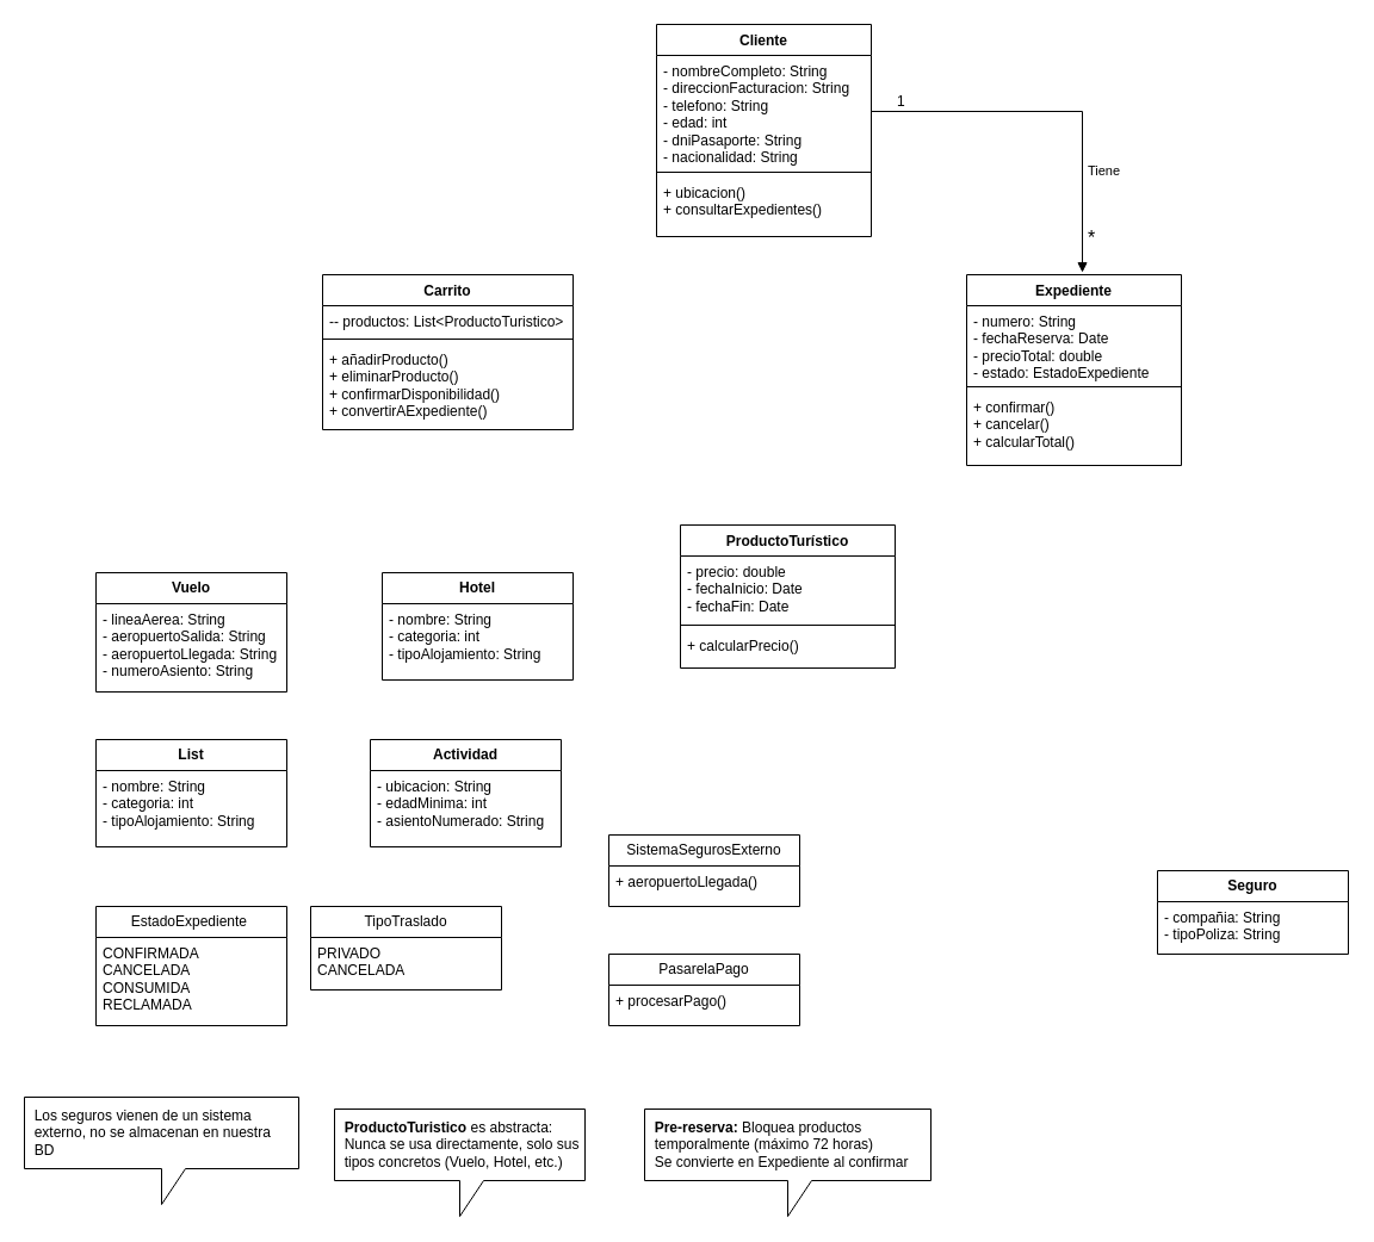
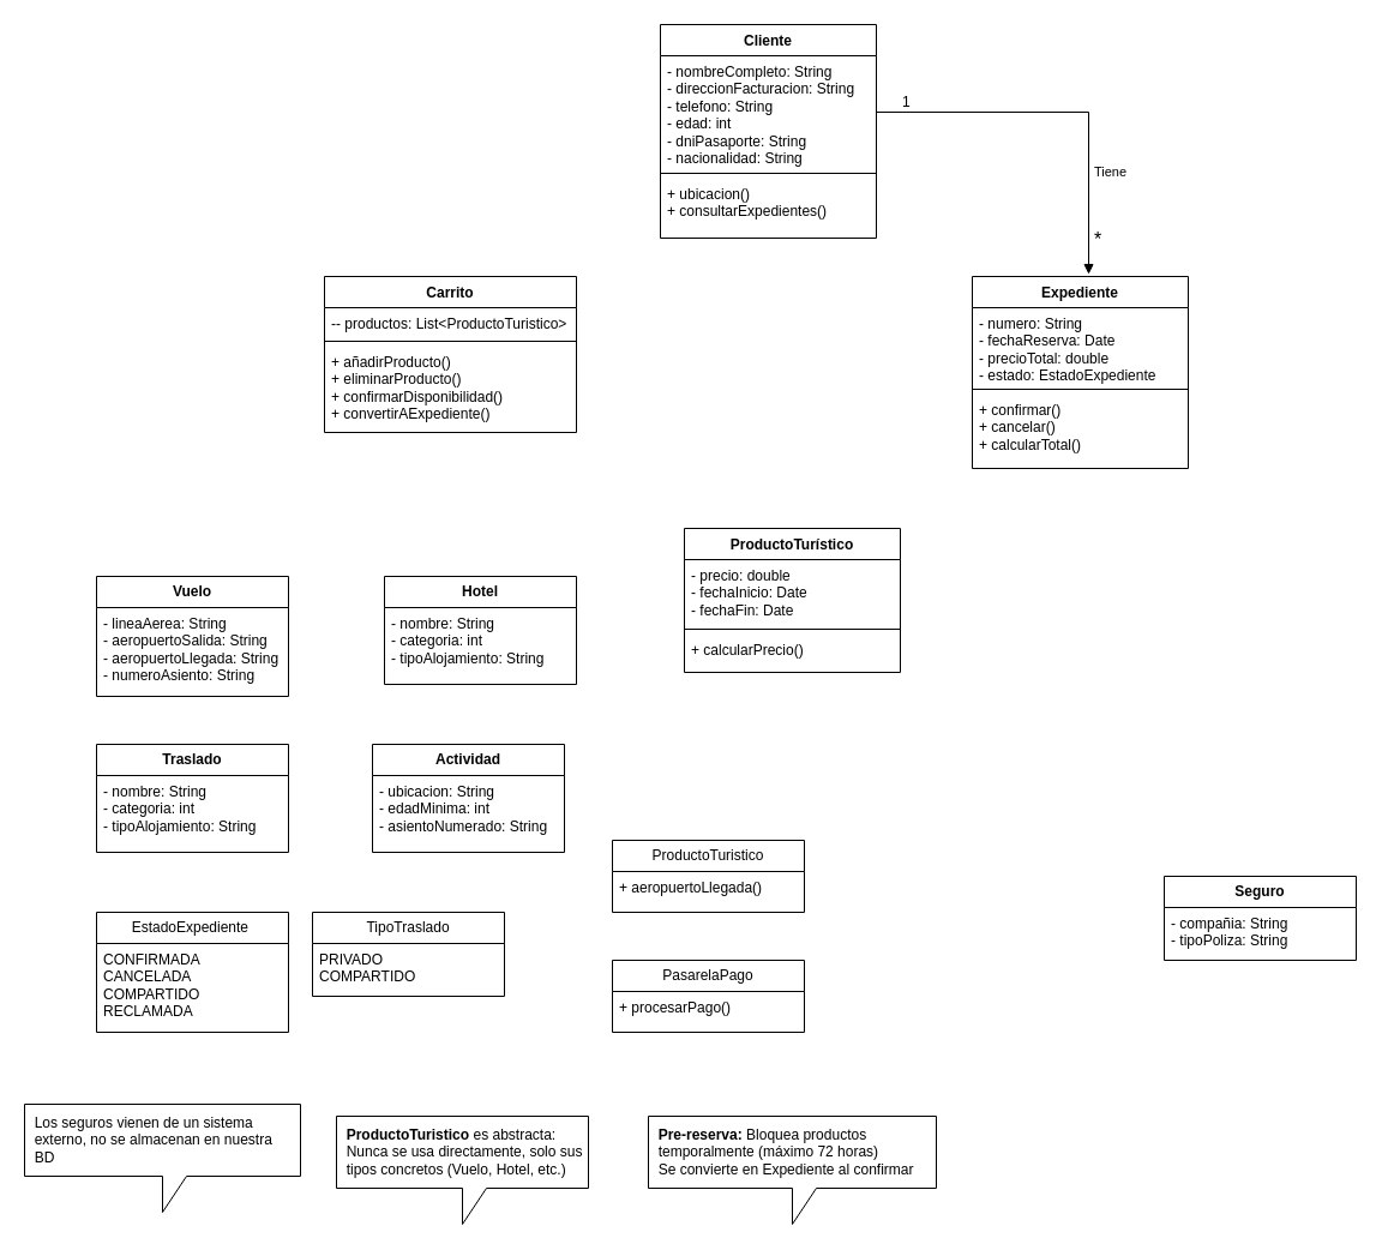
- <mxCell id="22" value="&lt;div style=&quot;text-align: left;&quot;&gt;&lt;b&gt;List&lt;/b&gt;&lt;/div&gt;" style="swimlane;fontStyle=0;childLayout=stackLayout;horizontal=1;startSize=26;fillColor=none;horizontalStack=0;resizeParent=1;resizeParentMax=0;resizeLast=0;collapsible=1;marginBottom=0;whiteSpace=wrap;html=1;" vertex="1" parent="1"><mxGeometry x="80" y="620" width="160" height="90" as="geometry" /></mxCell>
+ <mxCell id="22" value="&lt;div style=&quot;text-align: left;&quot;&gt;&lt;b&gt;Traslado&lt;/b&gt;&lt;/div&gt;" style="swimlane;fontStyle=0;childLayout=stackLayout;horizontal=1;startSize=26;fillColor=none;horizontalStack=0;resizeParent=1;resizeParentMax=0;resizeLast=0;collapsible=1;marginBottom=0;whiteSpace=wrap;html=1;" vertex="1" parent="1"><mxGeometry x="80" y="620" width="160" height="90" as="geometry" /></mxCell>
- <mxCell id="34" value="&lt;div style=&quot;text-align: left;&quot;&gt;SistemaSegurosExterno&lt;/div&gt;" style="swimlane;fontStyle=0;childLayout=stackLayout;horizontal=1;startSize=26;fillColor=none;horizontalStack=0;resizeParent=1;resizeParentMax=0;resizeLast=0;collapsible=1;marginBottom=0;whiteSpace=wrap;html=1;" vertex="1" parent="1"><mxGeometry x="510" y="700" width="160" height="60" as="geometry" /></mxCell>
+ <mxCell id="34" value="&lt;div style=&quot;text-align: left;&quot;&gt;ProductoTuristico&lt;/div&gt;" style="swimlane;fontStyle=0;childLayout=stackLayout;horizontal=1;startSize=26;fillColor=none;horizontalStack=0;resizeParent=1;resizeParentMax=0;resizeLast=0;collapsible=1;marginBottom=0;whiteSpace=wrap;html=1;" vertex="1" parent="1"><mxGeometry x="510" y="700" width="160" height="60" as="geometry" /></mxCell>
- <mxCell id="31" value="&lt;div&gt;PRIVADO&lt;/div&gt;&lt;div&gt;CANCELADA&lt;/div&gt;" style="text;strokeColor=none;fillColor=none;align=left;verticalAlign=top;spacingLeft=4;spacingRight=4;overflow=hidden;rotatable=0;points=[[0,0.5],[1,0.5]];portConstraint=eastwest;whiteSpace=wrap;html=1;" vertex="1" parent="30"><mxGeometry y="26" width="160" height="44" as="geometry" /></mxCell>
+ <mxCell id="31" value="&lt;div&gt;PRIVADO&lt;/div&gt;&lt;div&gt;COMPARTIDO&lt;/div&gt;" style="text;strokeColor=none;fillColor=none;align=left;verticalAlign=top;spacingLeft=4;spacingRight=4;overflow=hidden;rotatable=0;points=[[0,0.5],[1,0.5]];portConstraint=eastwest;whiteSpace=wrap;html=1;" vertex="1" parent="30"><mxGeometry y="26" width="160" height="44" as="geometry" /></mxCell>
- <mxCell id="29" value="&lt;div&gt;CONFIRMADA&lt;/div&gt;&lt;div&gt;CANCELADA&lt;/div&gt;&lt;div&gt;CONSUMIDA&lt;/div&gt;&lt;div&gt;RECLAMADA&lt;/div&gt;" style="text;strokeColor=none;fillColor=none;align=left;verticalAlign=top;spacingLeft=4;spacingRight=4;overflow=hidden;rotatable=0;points=[[0,0.5],[1,0.5]];portConstraint=eastwest;whiteSpace=wrap;html=1;" vertex="1" parent="28"><mxGeometry y="26" width="160" height="74" as="geometry" /></mxCell>
+ <mxCell id="29" value="&lt;div&gt;CONFIRMADA&lt;/div&gt;&lt;div&gt;CANCELADA&lt;/div&gt;&lt;div&gt;COMPARTIDO&lt;/div&gt;&lt;div&gt;RECLAMADA&lt;/div&gt;" style="text;strokeColor=none;fillColor=none;align=left;verticalAlign=top;spacingLeft=4;spacingRight=4;overflow=hidden;rotatable=0;points=[[0,0.5],[1,0.5]];portConstraint=eastwest;whiteSpace=wrap;html=1;" vertex="1" parent="28"><mxGeometry y="26" width="160" height="74" as="geometry" /></mxCell>
